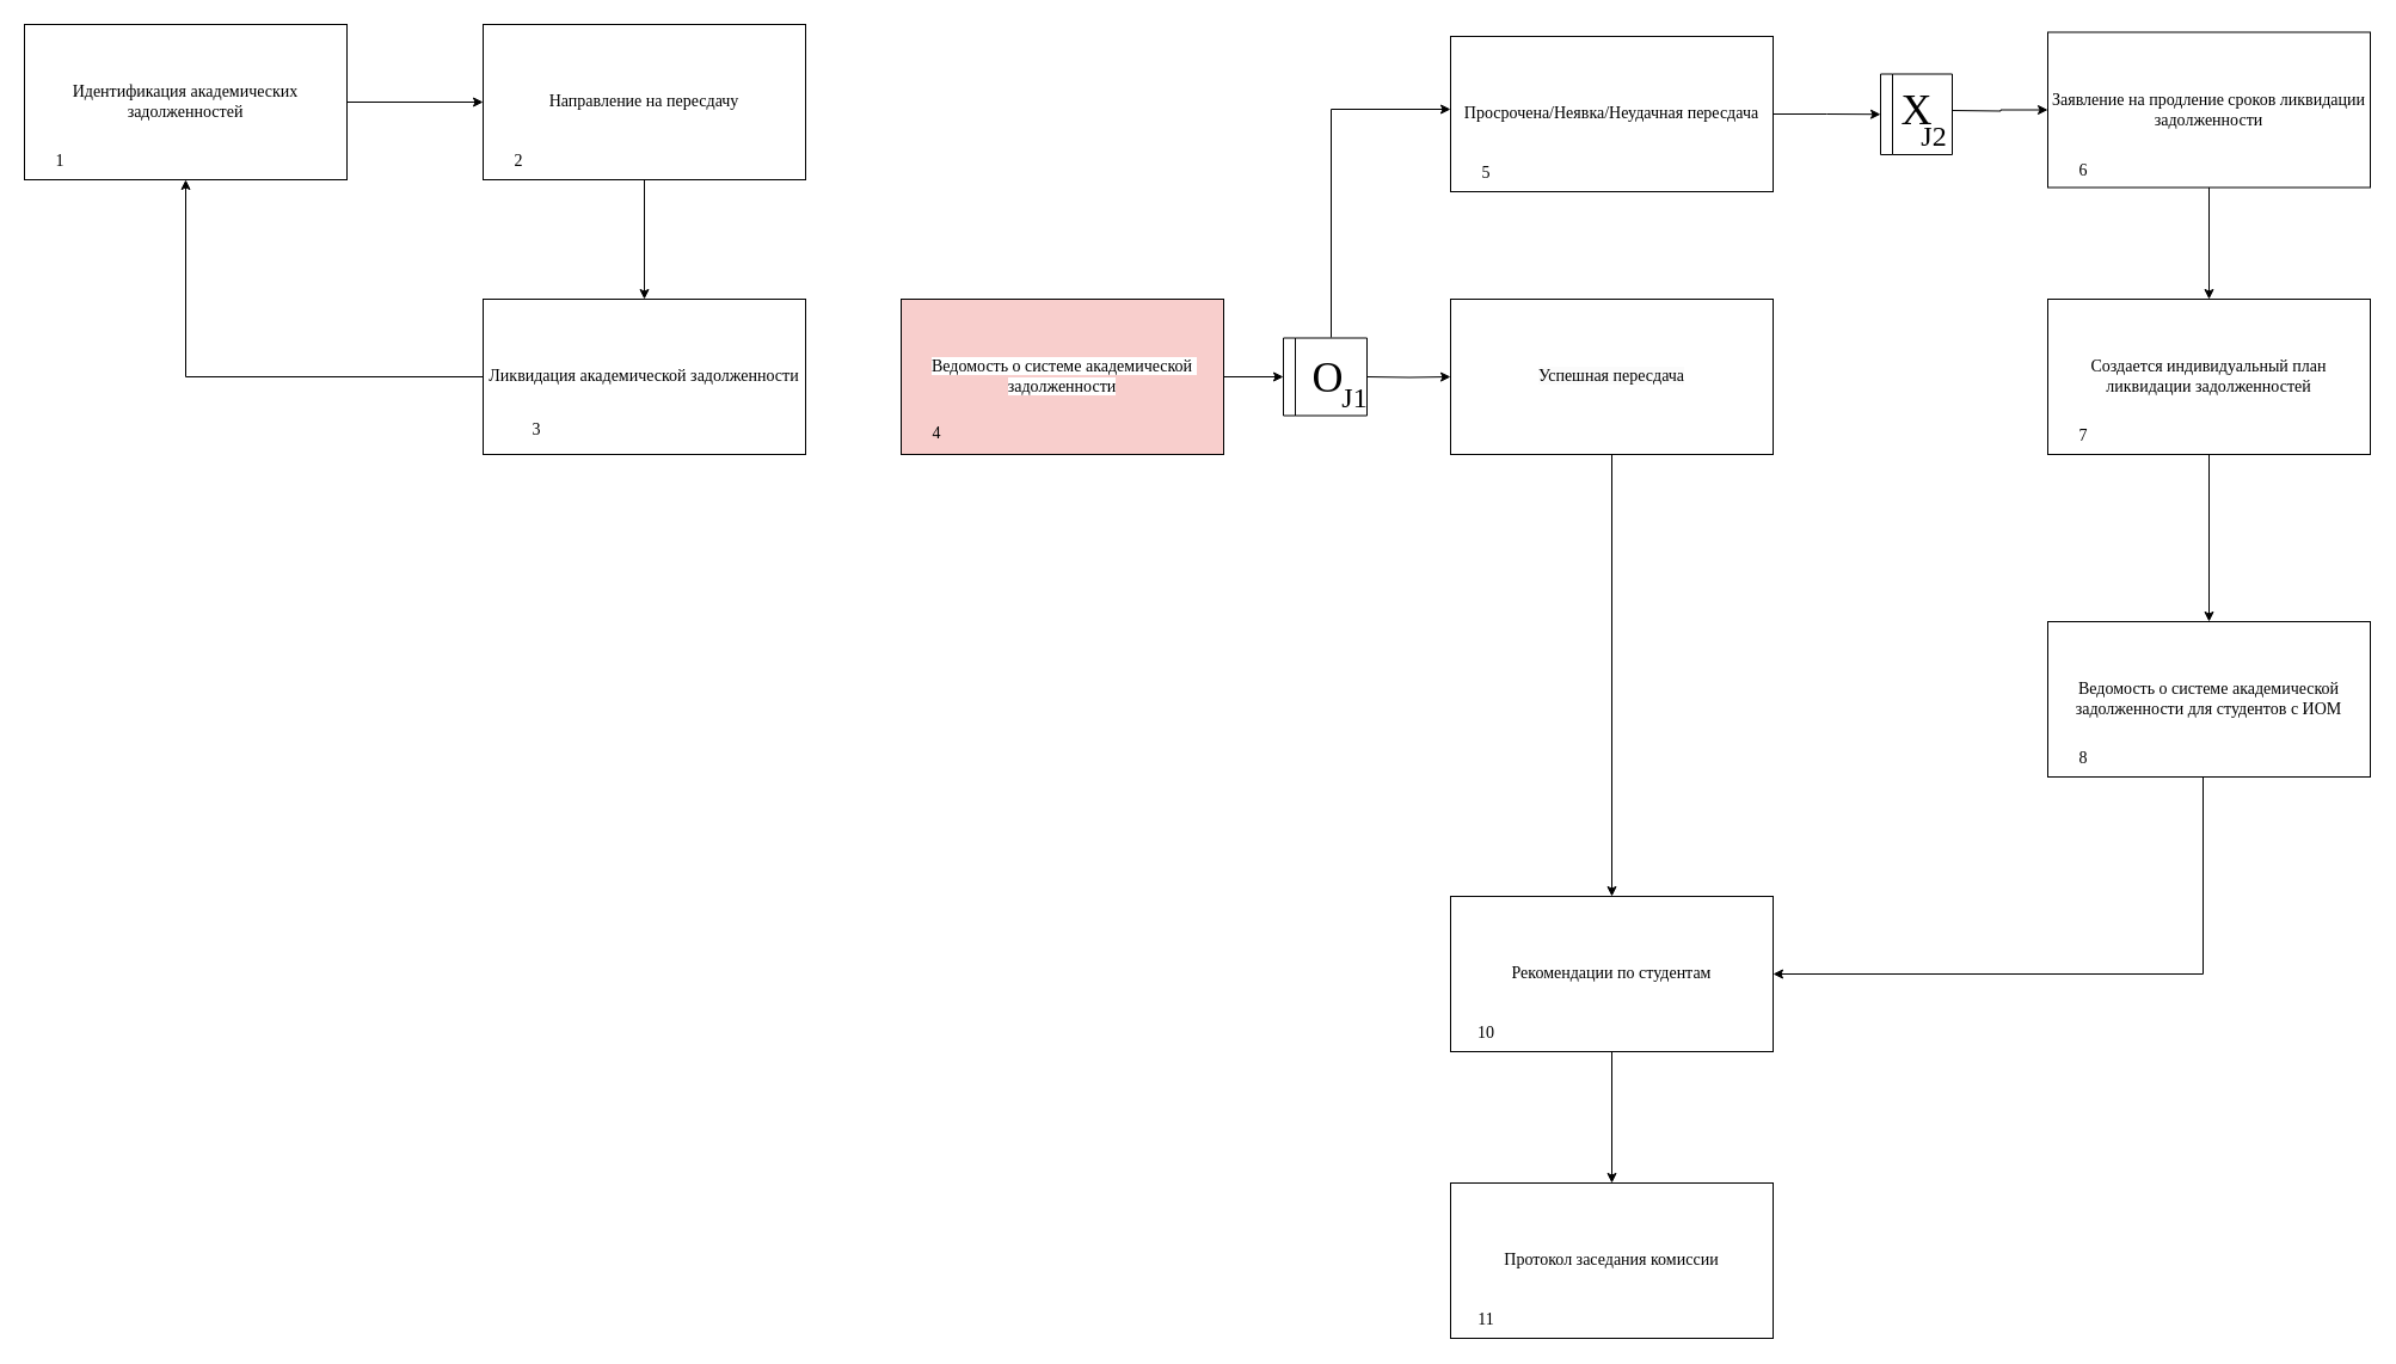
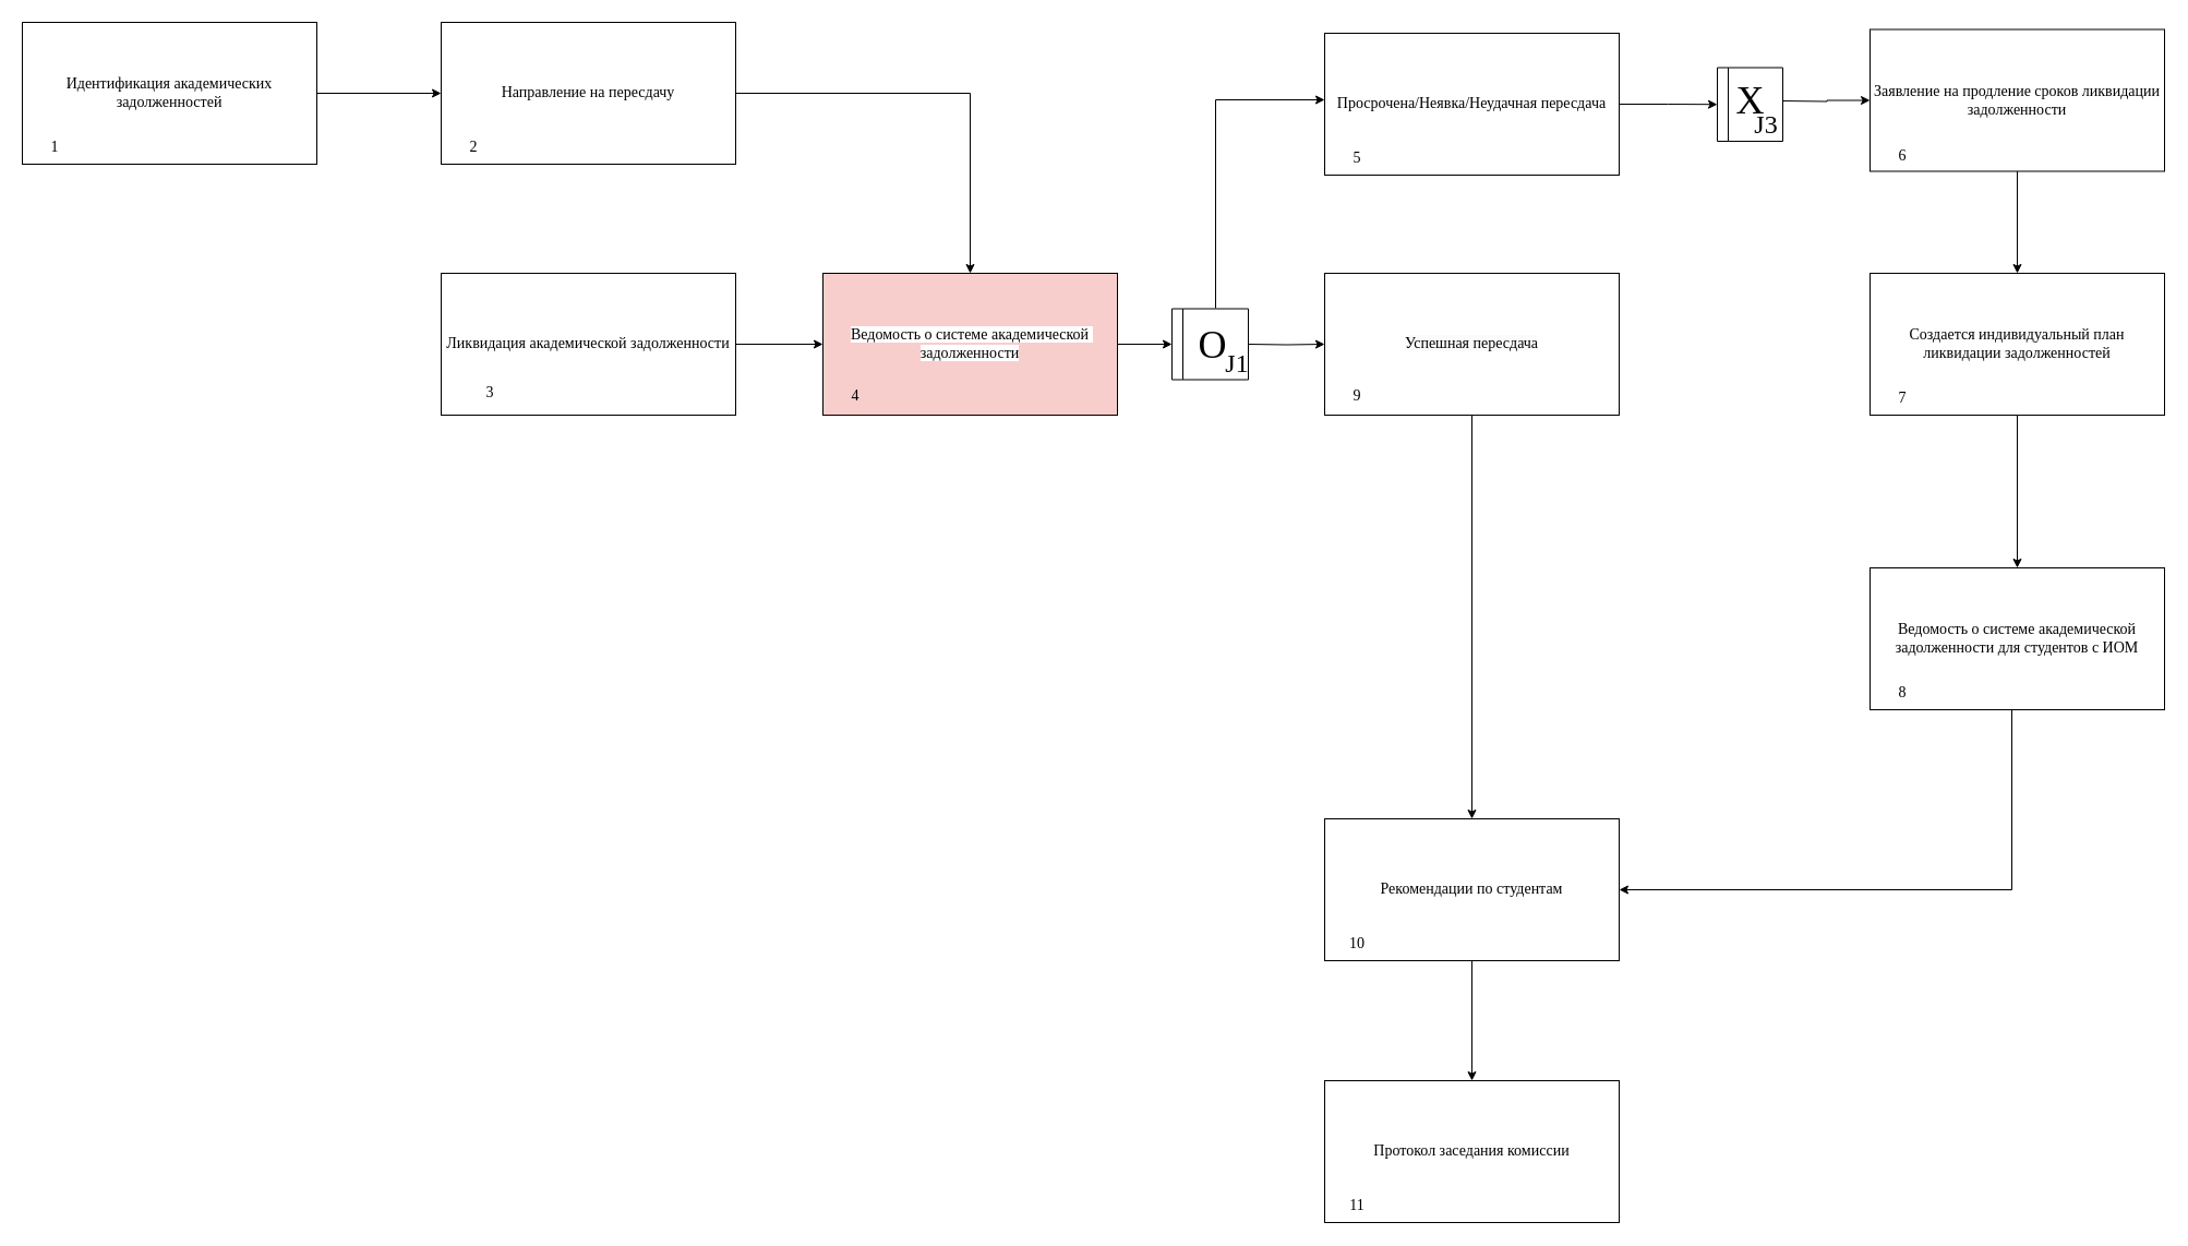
- <mxCell id="18" value="&lt;font style=&quot;font-size: 24px;&quot; face=&quot;Times New Roman&quot;&gt;J2&lt;/font&gt;" style="text;html=1;align=center;verticalAlign=middle;whiteSpace=wrap;rounded=0;" parent="16" vertex="1"><mxGeometry x="30" y="37.5" width="30" height="30" as="geometry" /></mxCell>
+ <mxCell id="18" value="&lt;font style=&quot;font-size: 24px;&quot; face=&quot;Times New Roman&quot;&gt;J3&lt;/font&gt;" style="text;html=1;align=center;verticalAlign=middle;whiteSpace=wrap;rounded=0;" parent="16" vertex="1"><mxGeometry x="30" y="37.5" width="30" height="30" as="geometry" /></mxCell>
- <mxCell id="2" style="edgeStyle=orthogonalEdgeStyle;rounded=0;orthogonalLoop=1;jettySize=auto;html=1;entryX=0.5;entryY=0;entryDx=0;entryDy=0;" parent="1" source="3" target="6" edge="1"><mxGeometry relative="1" as="geometry" /></mxCell>
+ <mxCell id="2" style="edgeStyle=orthogonalEdgeStyle;rounded=0;orthogonalLoop=1;jettySize=auto;html=1;" parent="1" source="3" target="8" edge="1"><mxGeometry relative="1" as="geometry" /></mxCell>
- <mxCell id="5" style="edgeStyle=orthogonalEdgeStyle;rounded=0;orthogonalLoop=1;jettySize=auto;html=1;" parent="1" source="6" target="23" edge="1"><mxGeometry relative="1" as="geometry" /></mxCell>
+ <mxCell id="5" style="edgeStyle=orthogonalEdgeStyle;rounded=0;orthogonalLoop=1;jettySize=auto;html=1;entryX=0;entryY=0.5;entryDx=0;entryDy=0;" parent="1" source="6" target="8" edge="1"><mxGeometry relative="1" as="geometry" /></mxCell>
+ <mxCell id="39" value="&lt;font style=&quot;font-size: 14px;&quot; face=&quot;Times New Roman&quot;&gt;9&lt;/font&gt;" style="text;html=1;align=center;verticalAlign=middle;whiteSpace=wrap;rounded=0;" parent="1" vertex="1"><mxGeometry x="1214" y="347.5" width="60" height="30" as="geometry" /></mxCell>
